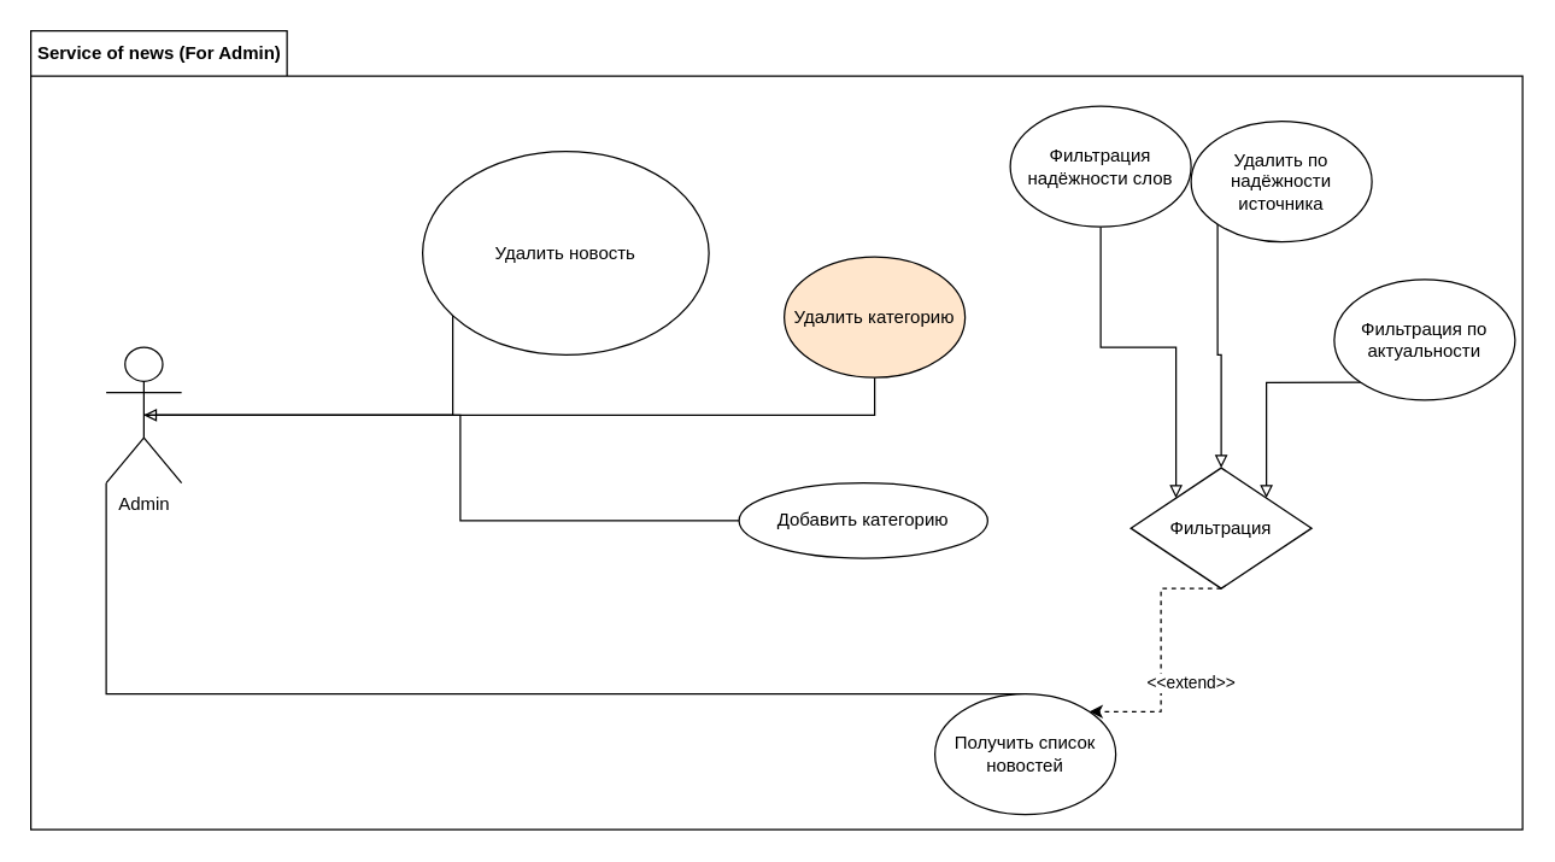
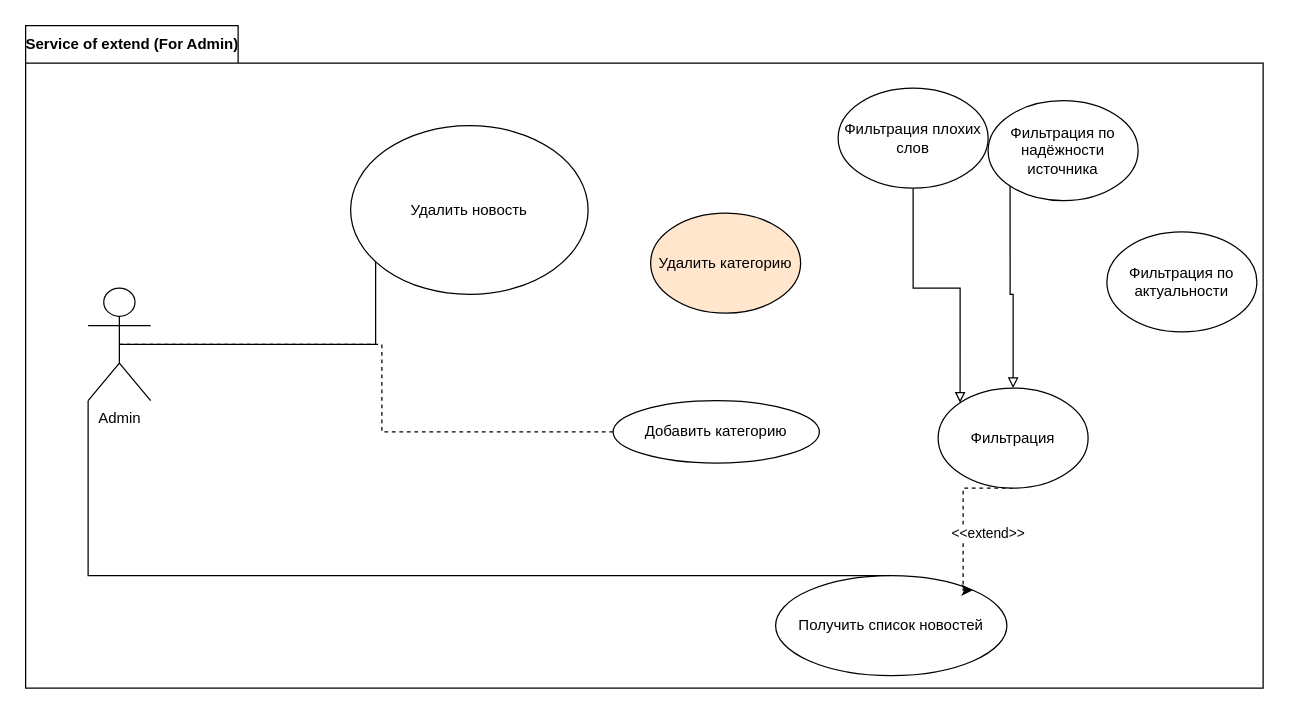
- <mxCell id="2" value="Service of news (For Admin)" style="shape=folder;fontStyle=1;tabWidth=170;tabHeight=30;tabPosition=left;html=1;boundedLbl=1;labelInHeader=1;container=1;collapsible=0;recursiveResize=0;" vertex="1" parent="1"><mxGeometry x="20" y="20" width="990" height="530" as="geometry" /></mxCell>
+ <mxCell id="2" value="Service of extend (For Admin)" style="shape=folder;fontStyle=1;tabWidth=170;tabHeight=30;tabPosition=left;html=1;boundedLbl=1;labelInHeader=1;container=1;collapsible=0;recursiveResize=0;" vertex="1" parent="1"><mxGeometry x="20" y="20" width="990" height="530" as="geometry" /></mxCell>
- <mxCell id="15" value="Фильтрация надёжности слов" style="ellipse;whiteSpace=wrap;html=1;" vertex="1" parent="2"><mxGeometry x="650" y="50" width="120" height="80" as="geometry" /></mxCell>
+ <mxCell id="15" value="Фильтрация плохих слов" style="ellipse;whiteSpace=wrap;html=1;" vertex="1" parent="2"><mxGeometry x="650" y="50" width="120" height="80" as="geometry" /></mxCell>
- <mxCell id="17" value="Удалить по надёжности источника" style="ellipse;whiteSpace=wrap;html=1;" vertex="1" parent="2"><mxGeometry x="770" y="60" width="120" height="80" as="geometry" /></mxCell>
+ <mxCell id="17" value="Фильтрация по надёжности источника" style="ellipse;whiteSpace=wrap;html=1;" vertex="1" parent="2"><mxGeometry x="770" y="60" width="120" height="80" as="geometry" /></mxCell>
- <mxCell id="12" style="edgeStyle=orthogonalEdgeStyle;rounded=0;orthogonalLoop=1;jettySize=auto;html=1;exitX=0;exitY=1;exitDx=0;exitDy=0;entryX=1;entryY=0;entryDx=0;entryDy=0;endArrow=block;endFill=0;" edge="1" parent="2" source="13" target="20"><mxGeometry relative="1" as="geometry" /></mxCell>
- <mxCell id="8" style="edgeStyle=orthogonalEdgeStyle;rounded=0;orthogonalLoop=1;jettySize=auto;html=1;exitX=0.5;exitY=1;exitDx=0;exitDy=0;endArrow=block;endFill=0;entryX=0.5;entryY=0.5;entryDx=0;entryDy=0;entryPerimeter=0;" edge="1" parent="2" source="9" target="6"><mxGeometry relative="1" as="geometry"><mxPoint x="110" y="250" as="targetPoint" /><Array as="points"><mxPoint x="280" y="160" /><mxPoint x="280" y="255" /></Array></mxGeometry></mxCell>
+ <mxCell id="8" style="edgeStyle=orthogonalEdgeStyle;rounded=0;orthogonalLoop=1;jettySize=auto;html=1;exitX=0.5;exitY=1;exitDx=0;exitDy=0;endArrow=none;endFill=0;entryX=0.5;entryY=0.5;entryDx=0;entryDy=0;entryPerimeter=0;" edge="1" parent="2" source="9" target="6"><mxGeometry relative="1" as="geometry"><mxPoint x="110" y="250" as="targetPoint" /><Array as="points"><mxPoint x="280" y="160" /><mxPoint x="280" y="255" /></Array></mxGeometry></mxCell>
- <mxCell id="5" style="edgeStyle=orthogonalEdgeStyle;rounded=0;orthogonalLoop=1;jettySize=auto;html=1;exitX=0.5;exitY=0.5;exitDx=0;exitDy=0;exitPerimeter=0;endArrow=none;endFill=0;" edge="1" parent="2" source="6" target="10"><mxGeometry relative="1" as="geometry"><Array as="points"><mxPoint x="560" y="255" /></Array></mxGeometry></mxCell>
- <mxCell id="4" style="edgeStyle=orthogonalEdgeStyle;rounded=0;orthogonalLoop=1;jettySize=auto;html=1;exitX=0.5;exitY=0.5;exitDx=0;exitDy=0;exitPerimeter=0;endArrow=none;endFill=0;" edge="1" parent="2" source="6" target="11"><mxGeometry relative="1" as="geometry" /></mxCell>
+ <mxCell id="4" style="edgeStyle=orthogonalEdgeStyle;rounded=0;orthogonalLoop=1;jettySize=auto;html=1;exitX=0.5;exitY=0.5;exitDx=0;exitDy=0;exitPerimeter=0;endArrow=none;endFill=0;dashed=1;" edge="1" parent="2" source="6" target="11"><mxGeometry relative="1" as="geometry" /></mxCell>
- <mxCell id="20" value="Фильтрация" style="rhombus;whiteSpace=wrap;html=1;" vertex="1" parent="2"><mxGeometry x="730" y="290" width="120" height="80" as="geometry" /></mxCell>
+ <mxCell id="20" value="Фильтрация" style="ellipse;whiteSpace=wrap;html=1;" vertex="1" parent="2"><mxGeometry x="730" y="290" width="120" height="80" as="geometry" /></mxCell>
- <mxCell id="7" value="Получить список новостей" style="ellipse;whiteSpace=wrap;html=1;" vertex="1" parent="2"><mxGeometry x="600" y="440" width="120" height="80" as="geometry" /></mxCell>
+ <mxCell id="7" value="Получить список новостей" style="ellipse;whiteSpace=wrap;html=1;" vertex="1" parent="2"><mxGeometry x="600" y="440" width="185" height="80" as="geometry" /></mxCell>
